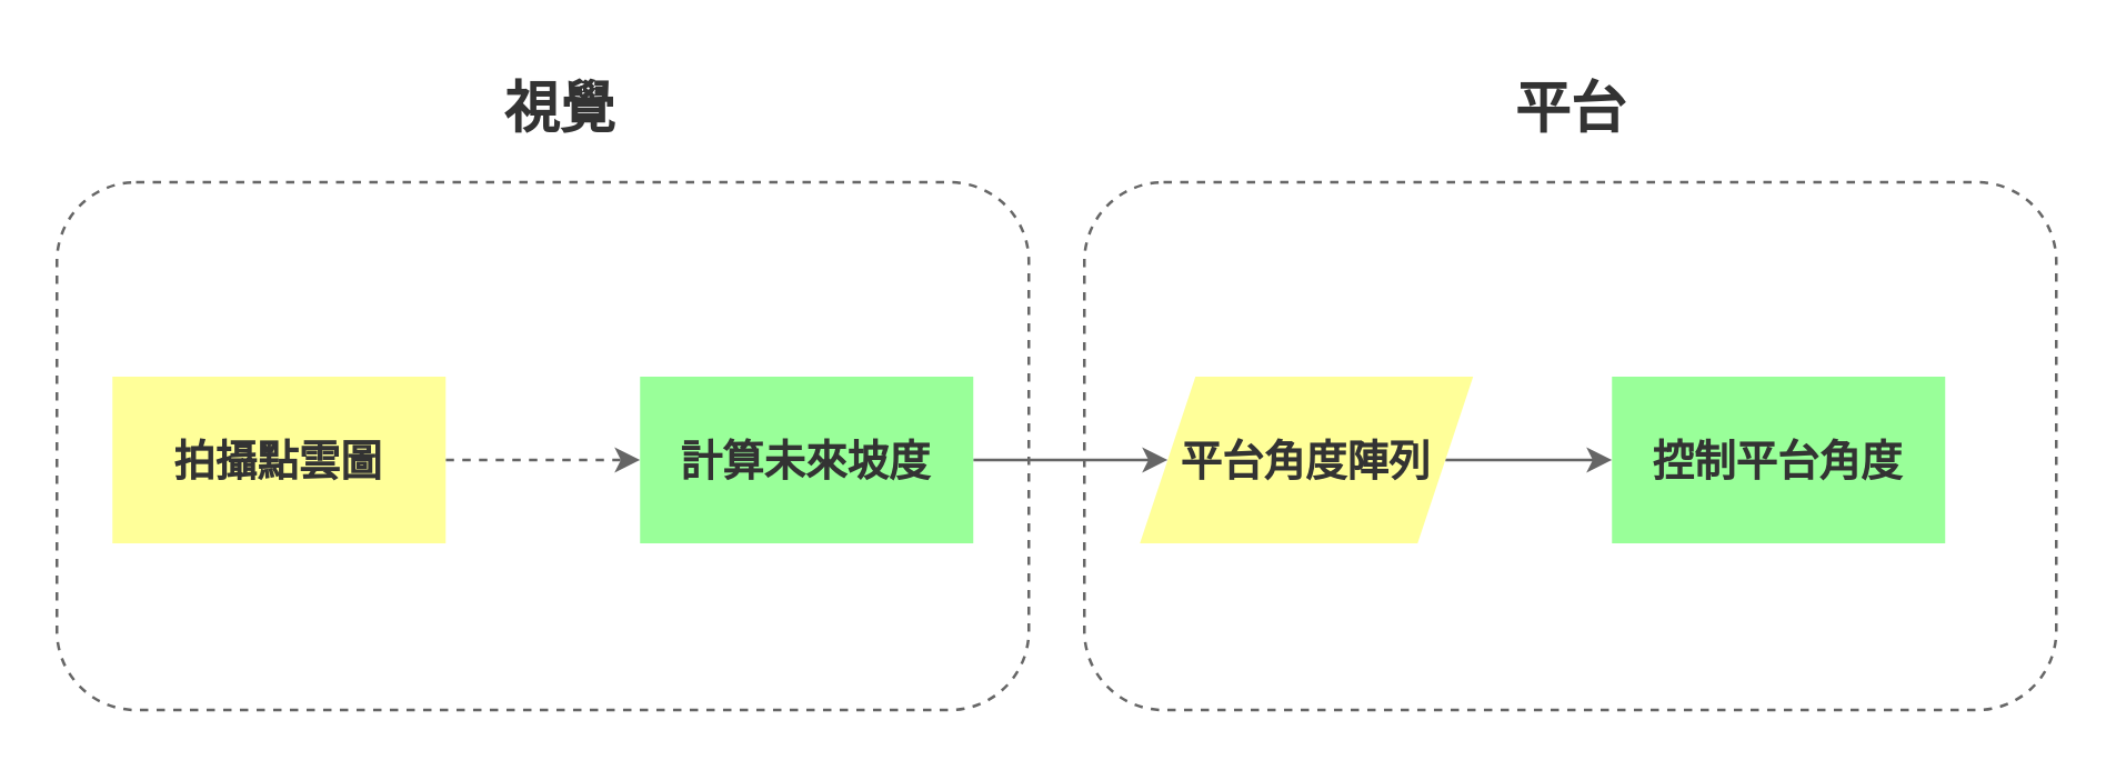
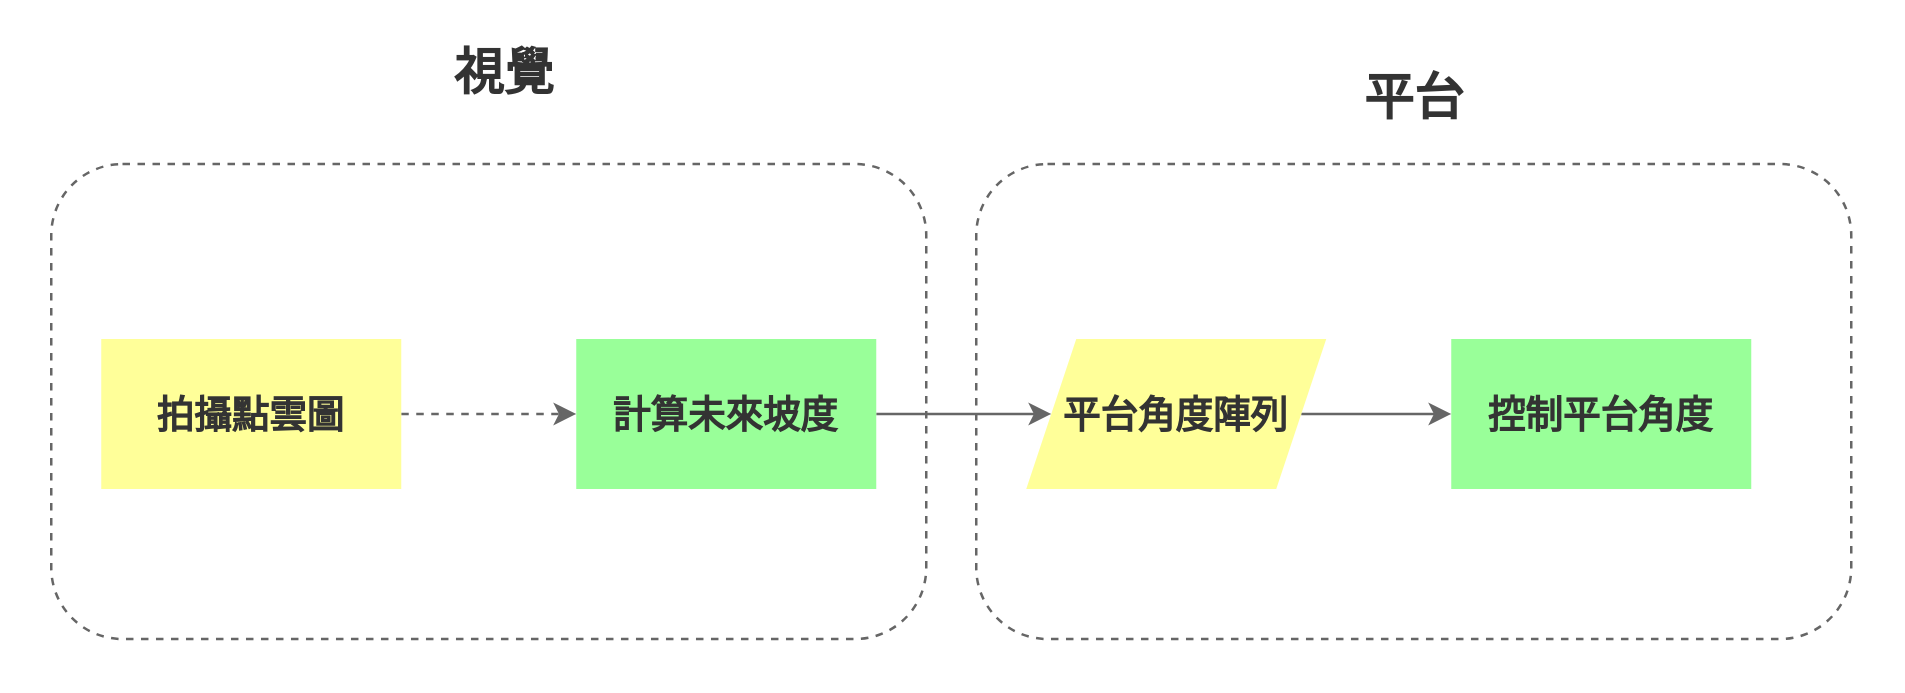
- <mxCell id="11" value="視覺" style="text;html=1;align=center;verticalAlign=middle;resizable=0;points=[];autosize=1;fillColor=none;fontSize=20;fontColor=#333333;strokeColor=none;fontStyle=1;strokeWidth=2;" vertex="1" parent="1"><mxGeometry x="172" y="20" width="58" height="36" as="geometry" /></mxCell>
+ <mxCell id="11" value="視覺" style="text;html=1;align=center;verticalAlign=middle;resizable=0;points=[];autosize=1;fillColor=none;fontSize=20;fontColor=#333333;strokeColor=none;fontStyle=1;strokeWidth=2;" vertex="1" parent="1"><mxGeometry x="172" y="10" width="58" height="36" as="geometry" /></mxCell>
